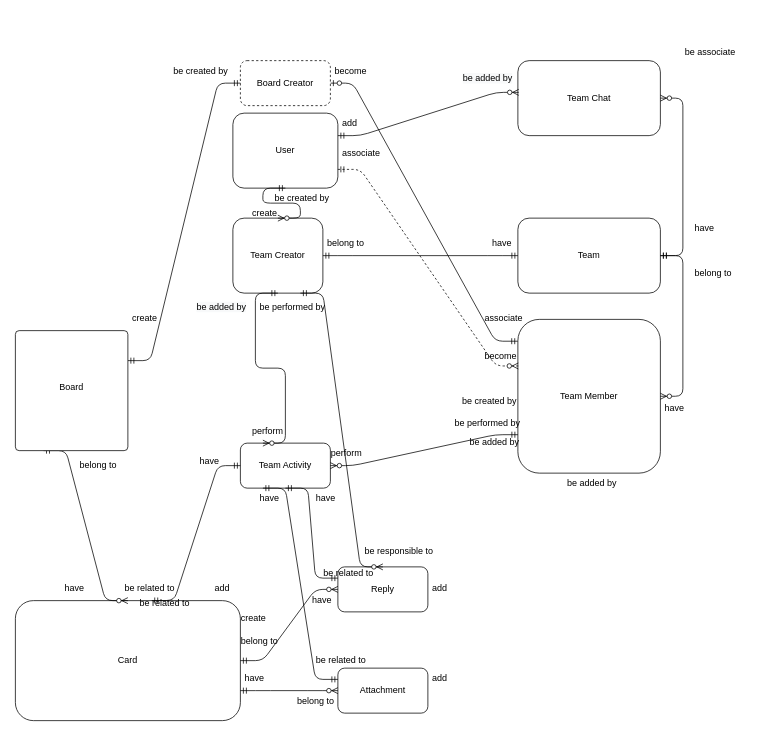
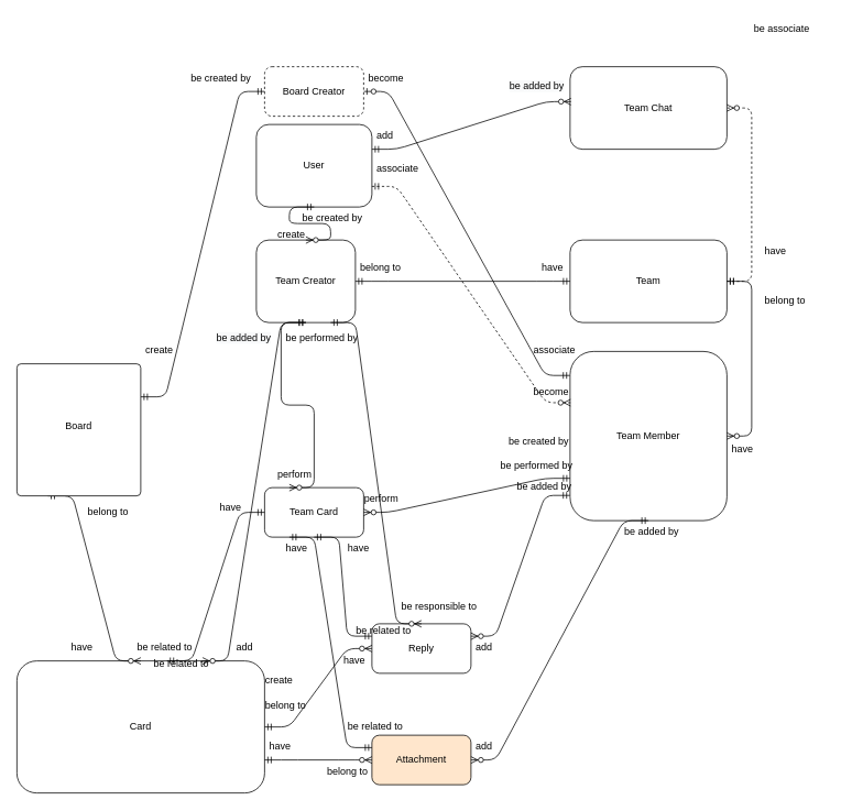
- <mxCell id="72" value="be associate" style="text;strokeColor=none;fillColor=none;spacingLeft=4;spacingRight=4;overflow=hidden;rotatable=0;points=[[0,0.5],[1,0.5]];portConstraint=eastwest;fontSize=12;" vertex="1" parent="1"><mxGeometry x="907" y="55" width="90" height="30" as="geometry" /></mxCell>
+ <mxCell id="72" value="be associate" style="text;strokeColor=none;fillColor=none;spacingLeft=4;spacingRight=4;overflow=hidden;rotatable=0;points=[[0,0.5],[1,0.5]];portConstraint=eastwest;fontSize=12;" vertex="1" parent="1"><mxGeometry x="907" y="20" width="90" height="30" as="geometry" /></mxCell>
- <mxCell id="71" value="" style="edgeStyle=entityRelationEdgeStyle;fontSize=12;html=1;endArrow=ERzeroToMany;startArrow=ERmandOne;" edge="1" parent="1" source="2" target="69"><mxGeometry width="100" height="100" relative="1" as="geometry"><mxPoint x="950" y="207.5" as="sourcePoint" /><mxPoint x="950" y="395" as="targetPoint" /></mxGeometry></mxCell>
+ <mxCell id="71" value="" style="edgeStyle=entityRelationEdgeStyle;fontSize=12;html=1;endArrow=ERzeroToMany;startArrow=ERmandOne;dashed=1;" edge="1" parent="1" source="2" target="69"><mxGeometry width="100" height="100" relative="1" as="geometry"><mxPoint x="950" y="207.5" as="sourcePoint" /><mxPoint x="950" y="395" as="targetPoint" /></mxGeometry></mxCell>
+ <mxCell id="25" value="" style="edgeStyle=entityRelationEdgeStyle;fontSize=12;html=1;endArrow=ERzeroToMany;startArrow=ERmandOne;entryX=0.75;entryY=0;entryDx=0;entryDy=0;exitX=0.5;exitY=1;exitDx=0;exitDy=0;" parent="1" source="7" target="4" edge="1"><mxGeometry width="100" height="100" relative="1" as="geometry"><mxPoint x="450" y="345" as="sourcePoint" /><mxPoint x="650" y="470" as="targetPoint" /></mxGeometry></mxCell>
- <mxCell id="21" value="Team Activity" style="rounded=1;whiteSpace=wrap;html=1;" parent="1" vertex="1"><mxGeometry x="320" y="590" width="120" height="60" as="geometry" /></mxCell>
+ <mxCell id="21" value="Team Card" style="rounded=1;whiteSpace=wrap;html=1;" parent="1" vertex="1"><mxGeometry x="320" y="590" width="120" height="60" as="geometry" /></mxCell>
+ <mxCell id="17" value="" style="edgeStyle=entityRelationEdgeStyle;fontSize=12;html=1;endArrow=ERzeroToMany;startArrow=ERmandOne;entryX=1;entryY=0.25;entryDx=0;entryDy=0;exitX=-0.001;exitY=0.851;exitDx=0;exitDy=0;exitPerimeter=0;" parent="1" source="5" target="3" edge="1"><mxGeometry width="100" height="100" relative="1" as="geometry"><mxPoint x="610" y="610" as="sourcePoint" /><mxPoint x="390" y="430" as="targetPoint" /></mxGeometry></mxCell>
+ <mxCell id="23" value="" style="edgeStyle=entityRelationEdgeStyle;fontSize=12;html=1;endArrow=ERzeroToMany;startArrow=ERmandOne;exitX=0.5;exitY=1;exitDx=0;exitDy=0;entryX=1;entryY=0.5;entryDx=0;entryDy=0;" parent="1" source="5" target="20" edge="1"><mxGeometry width="100" height="100" relative="1" as="geometry"><mxPoint x="290" y="720" as="sourcePoint" /><mxPoint x="390" y="620" as="targetPoint" /></mxGeometry></mxCell>
- <mxCell id="20" value="Attachment" style="rounded=1;whiteSpace=wrap;html=1;" parent="1" vertex="1"><mxGeometry x="450" y="890" width="120" height="60" as="geometry" /></mxCell>
+ <mxCell id="20" value="Attachment" style="rounded=1;whiteSpace=wrap;html=1;fillColor=#ffe6cc;" parent="1" vertex="1"><mxGeometry x="450" y="890" width="120" height="60" as="geometry" /></mxCell>
